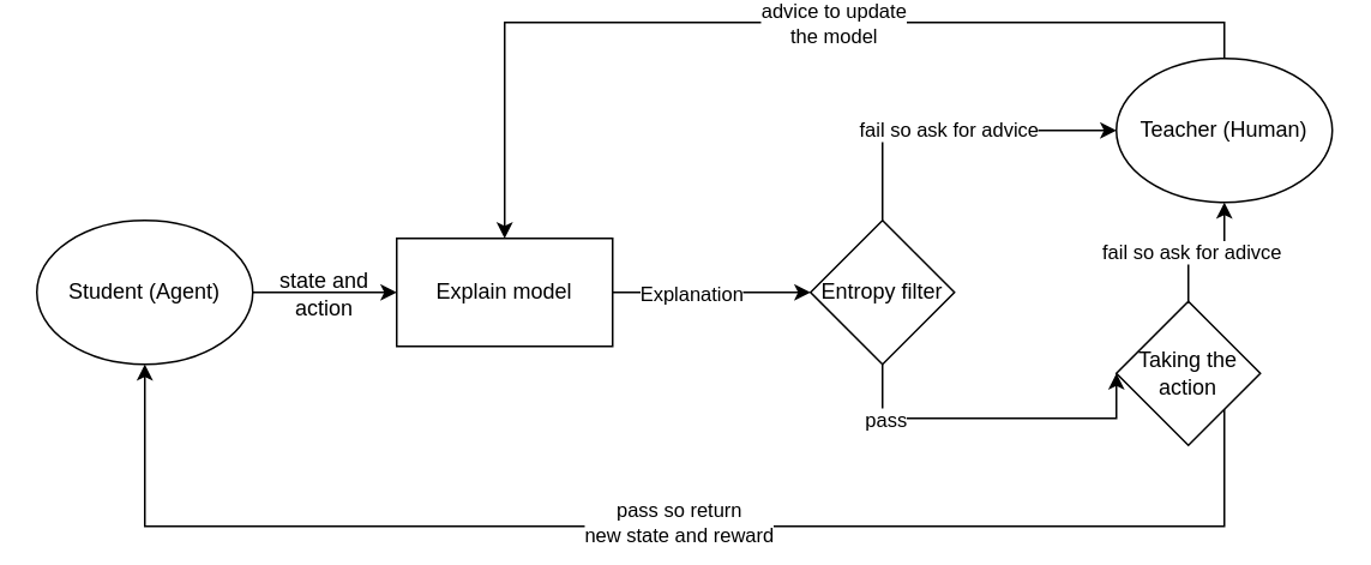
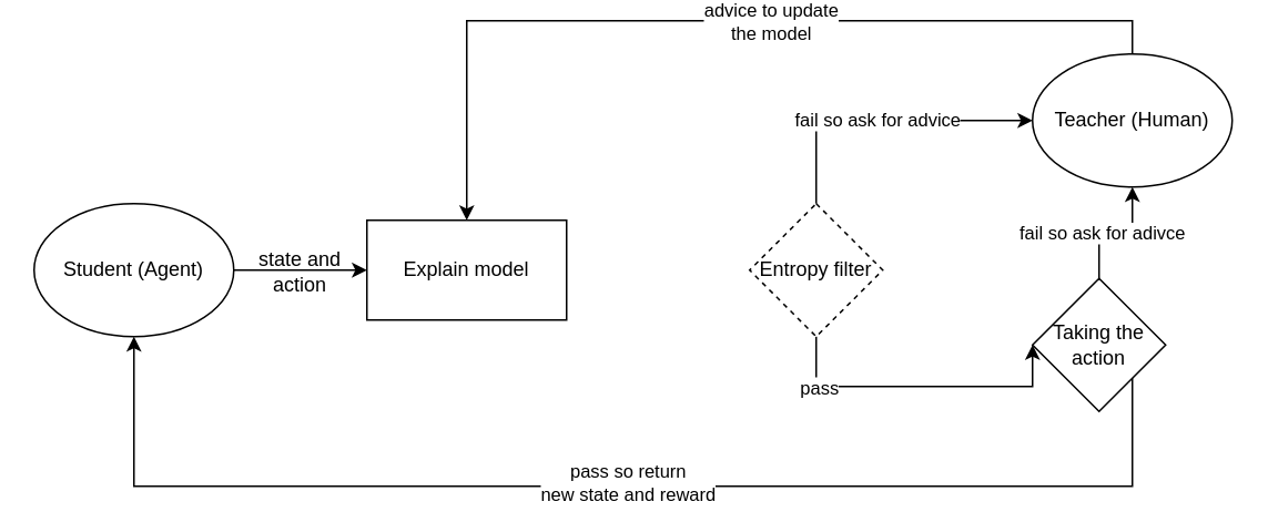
- <mxCell id="12" value="" style="edgeStyle=orthogonalEdgeStyle;rounded=0;orthogonalLoop=1;jettySize=auto;html=1;" edge="1" parent="1" source="14" target="11"><mxGeometry relative="1" as="geometry" /></mxCell>
- <mxCell id="13" value="Explanation" style="edgeLabel;html=1;align=center;verticalAlign=middle;resizable=0;points=[];" vertex="1" connectable="0" parent="12"><mxGeometry x="-0.218" relative="1" as="geometry"><mxPoint as="offset" /></mxGeometry></mxCell>
- <mxCell id="11" value="Entropy filter" style="rhombus;whiteSpace=wrap;html=1;" vertex="1" parent="1"><mxGeometry x="450" y="110" width="80" height="80" as="geometry" /></mxCell>
+ <mxCell id="11" value="Entropy filter" style="rhombus;whiteSpace=wrap;html=1;dashed=1;" vertex="1" parent="1"><mxGeometry x="450" y="110" width="80" height="80" as="geometry" /></mxCell>
